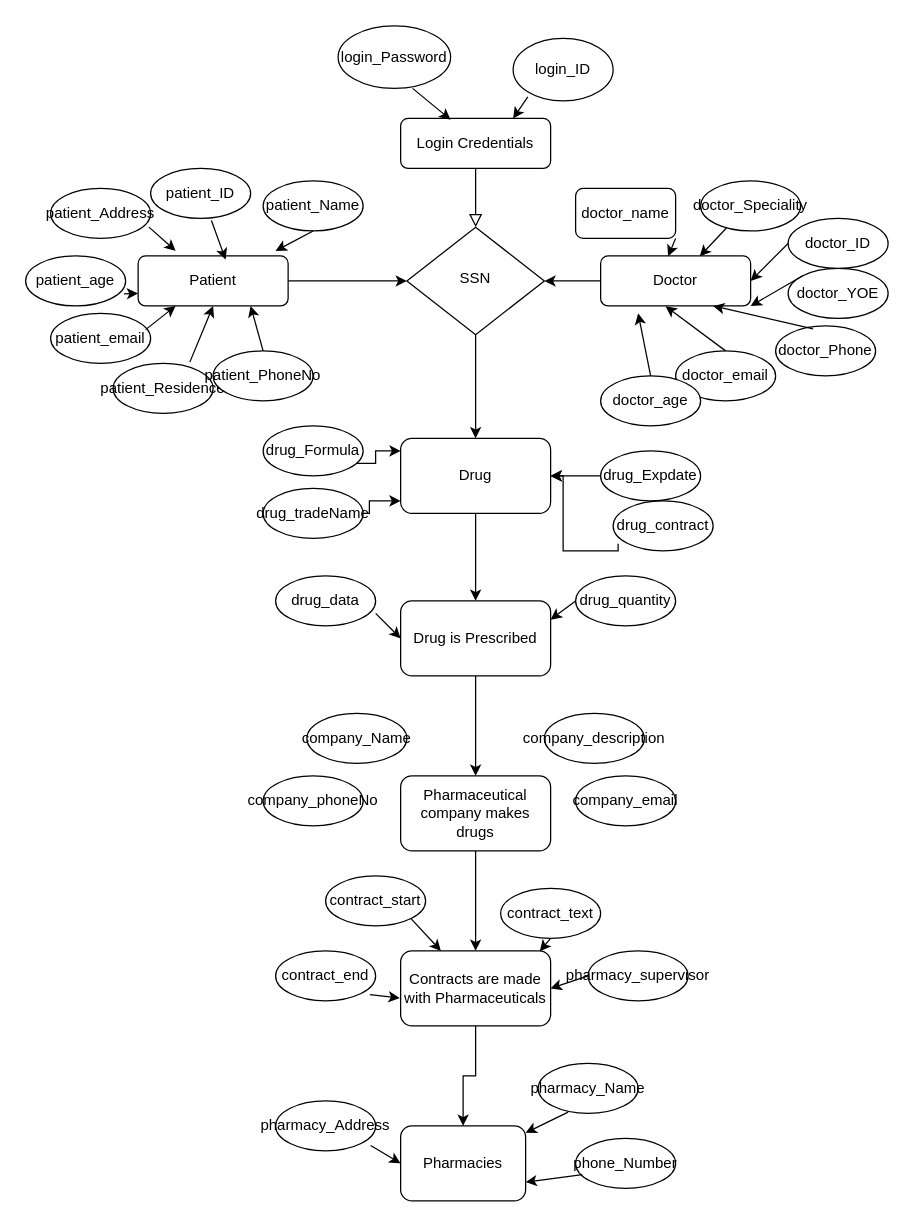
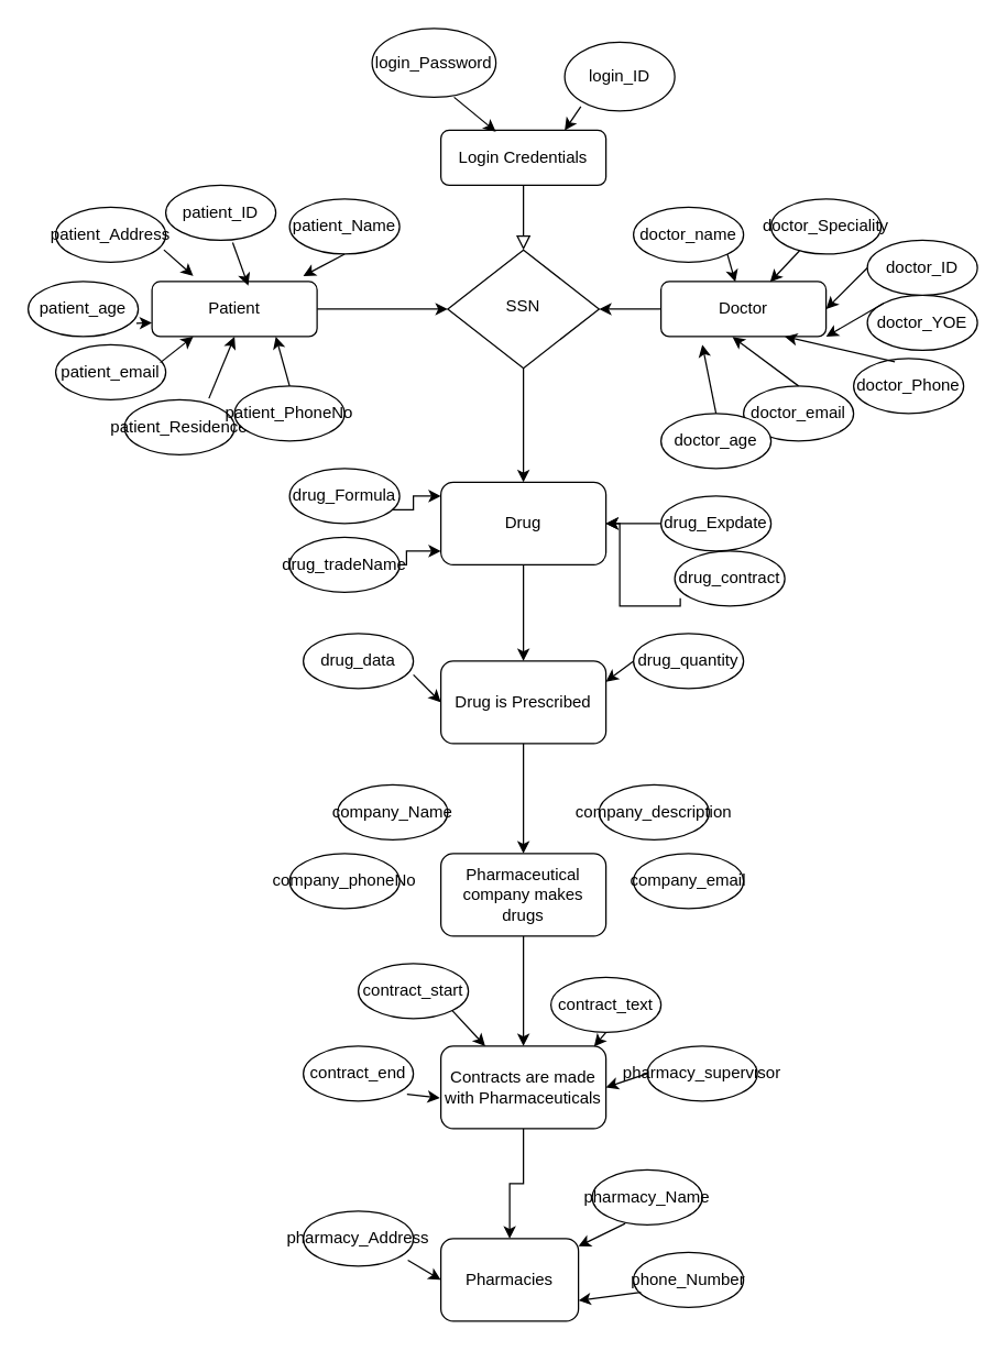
- <mxCell id="28" value="doctor_name" style="whiteSpace=wrap;html=1;rounded=1;" vertex="1" parent="1"><mxGeometry x="460" y="150" width="80" height="40" as="geometry" /></mxCell>
+ <mxCell id="28" value="doctor_name" style="ellipse;whiteSpace=wrap;html=1;" vertex="1" parent="1"><mxGeometry x="460" y="150" width="80" height="40" as="geometry" /></mxCell>
